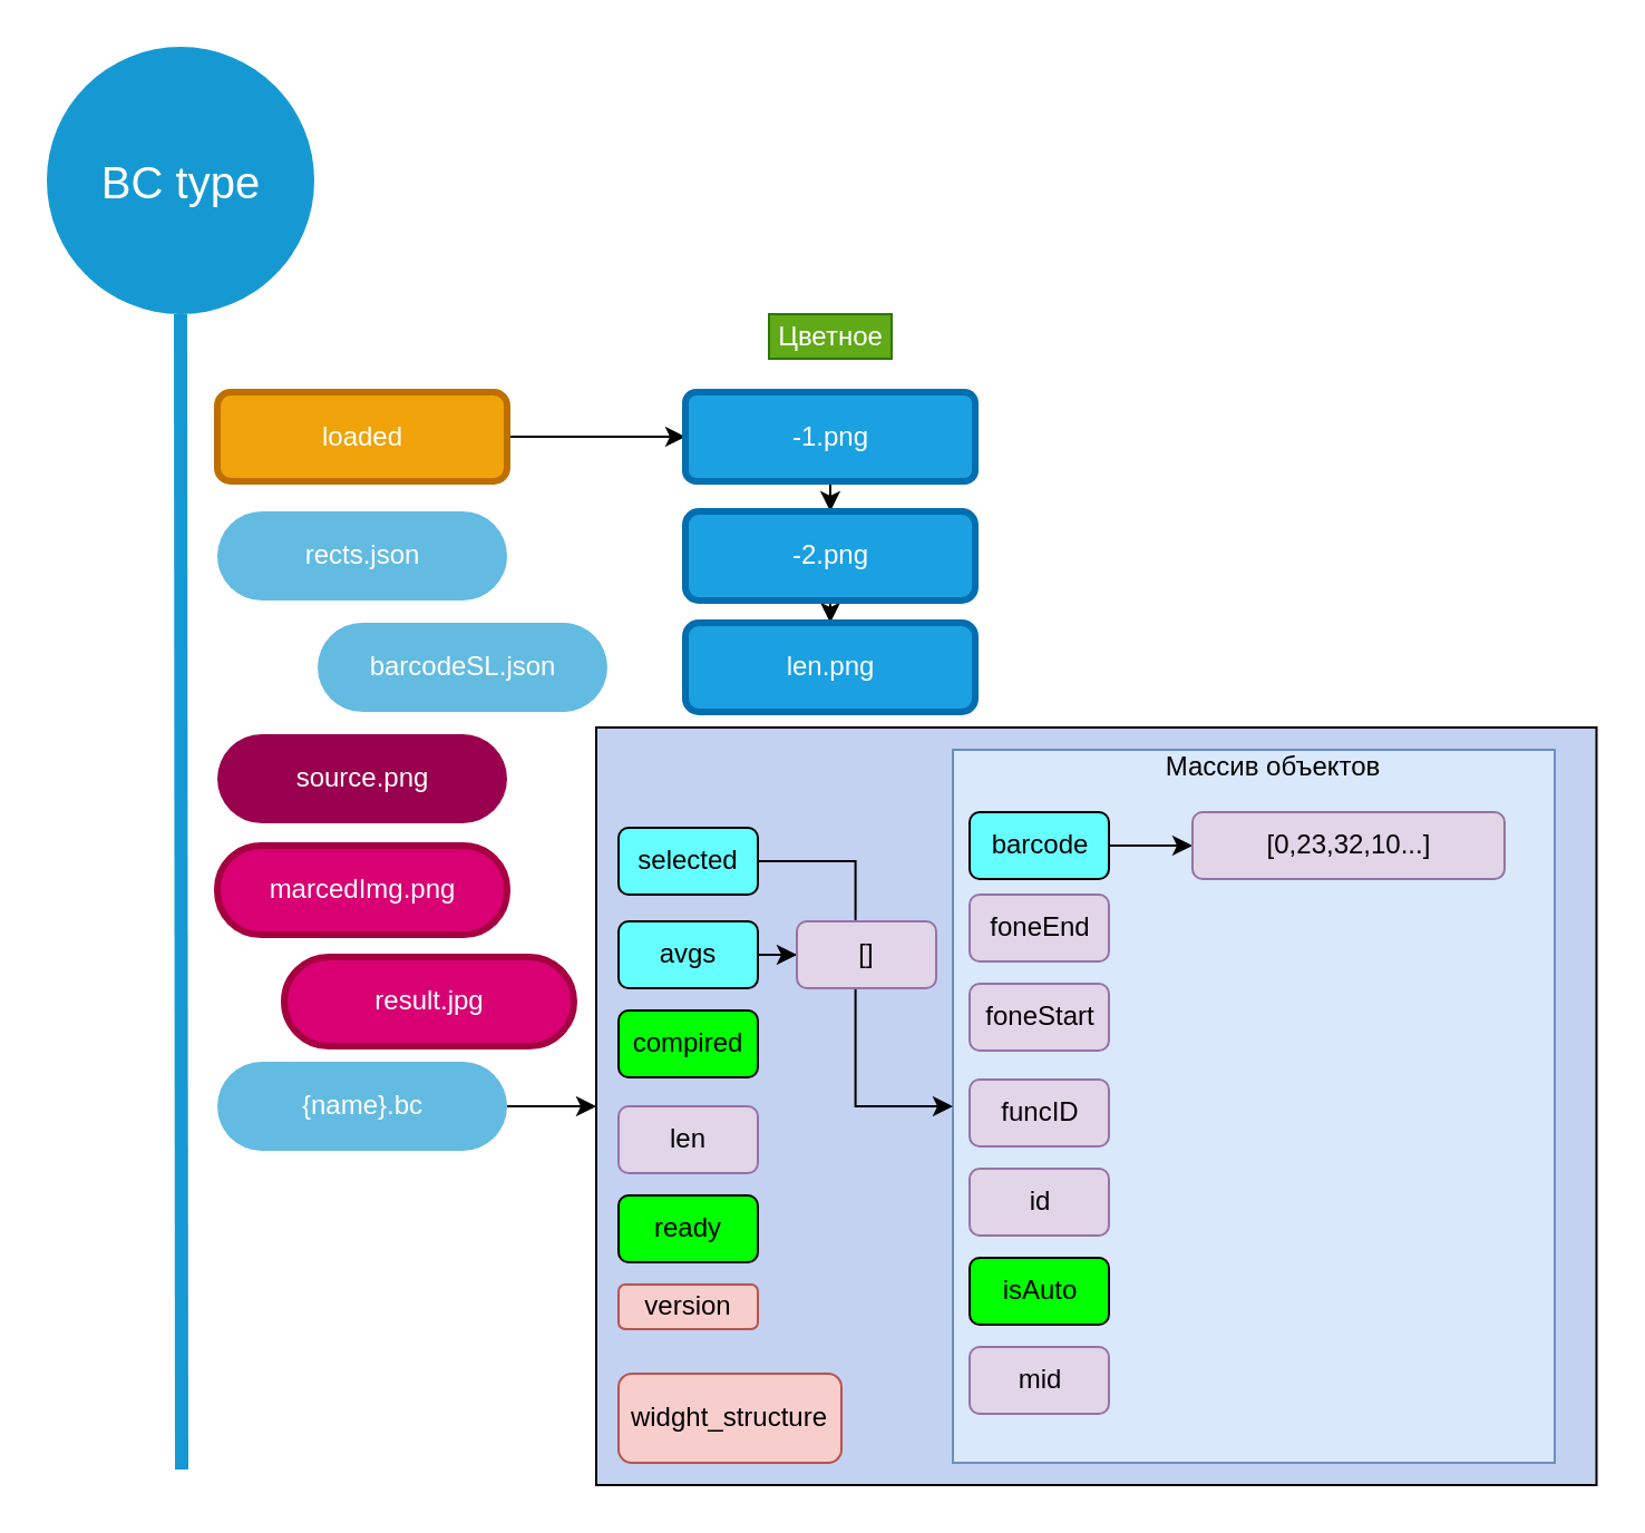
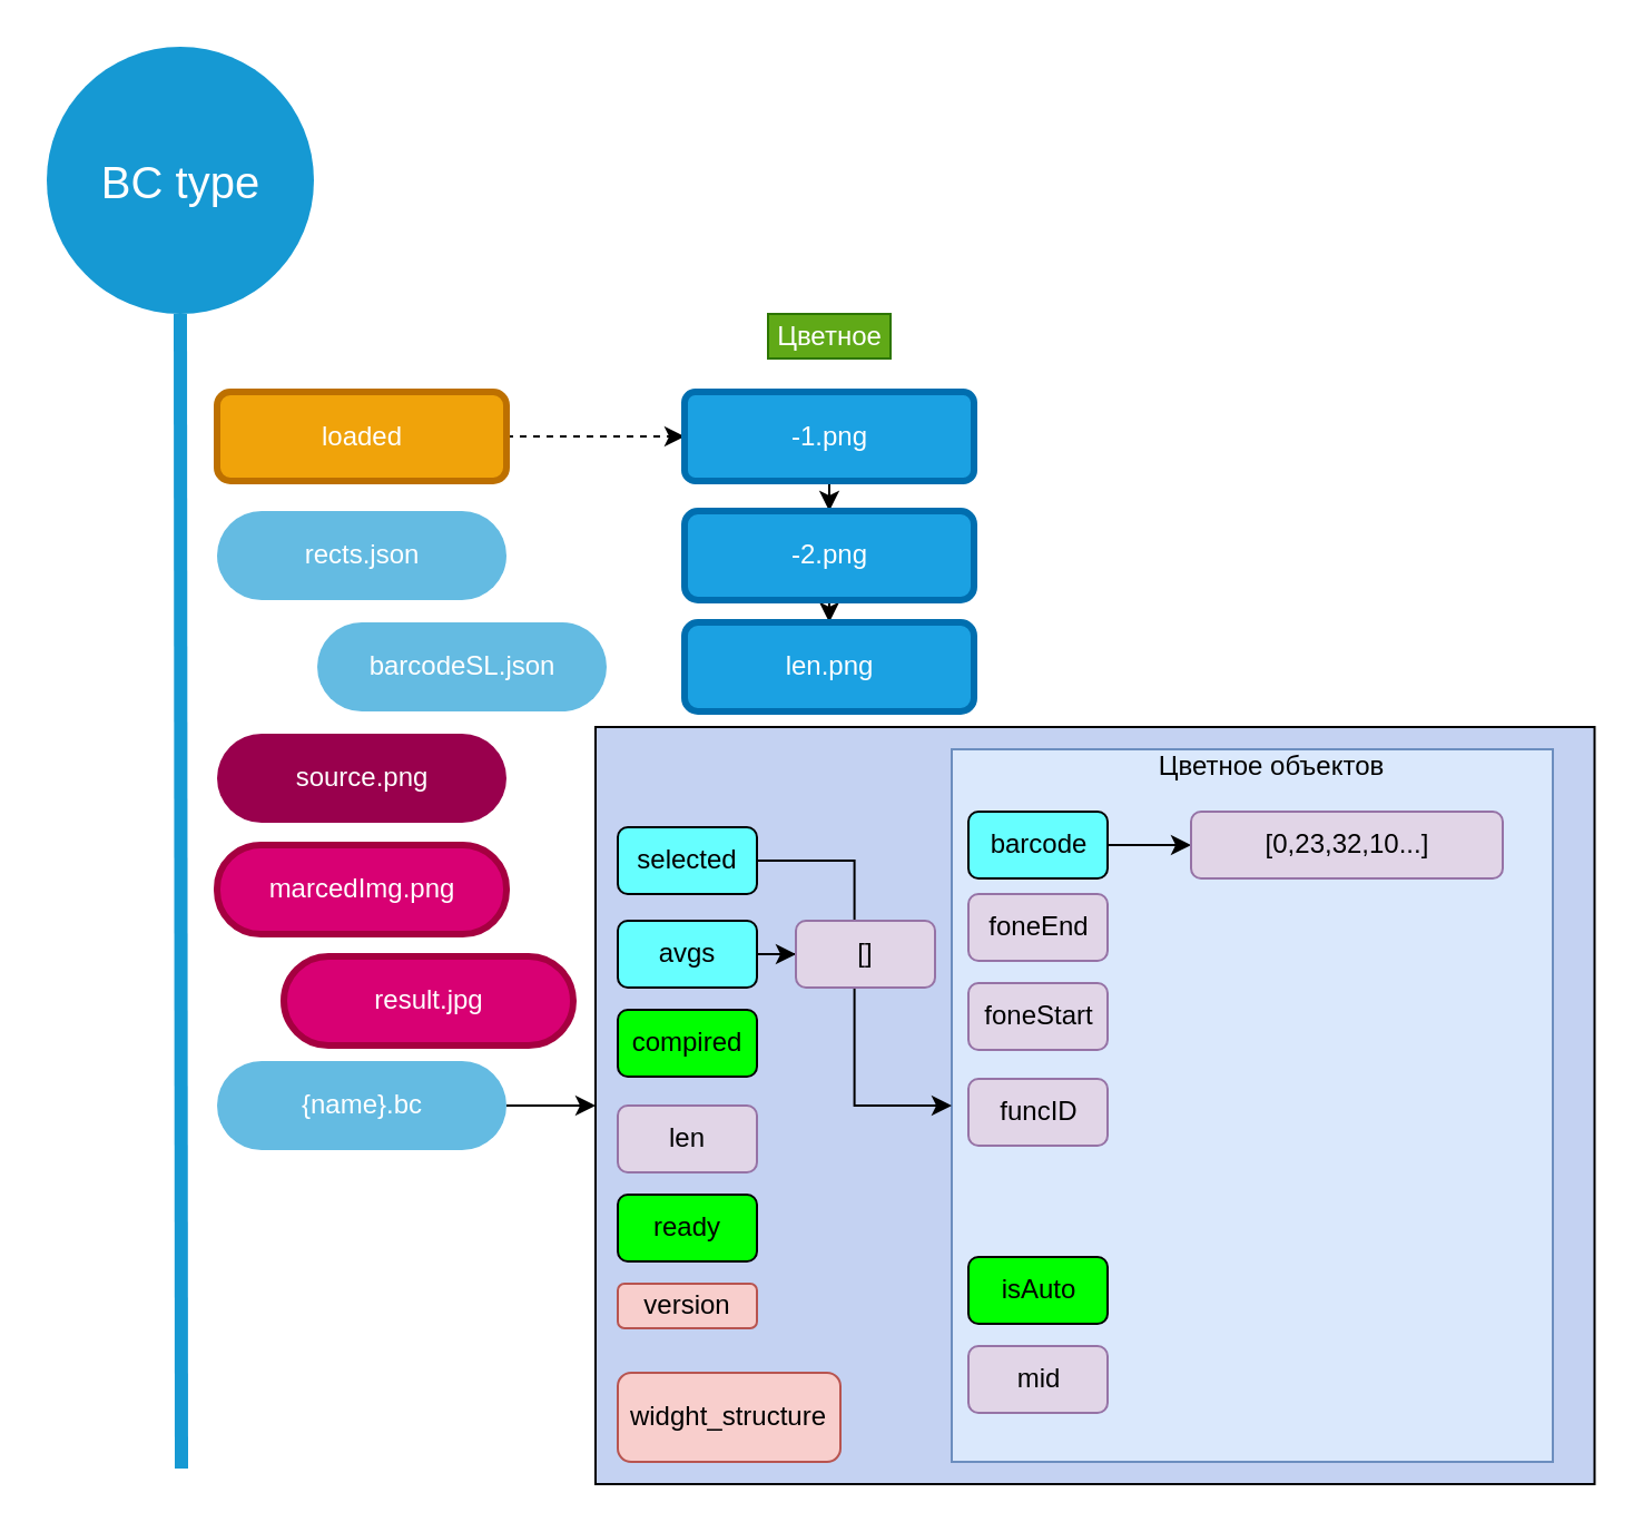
- <mxCell id="6" value="" style="edgeStyle=orthogonalEdgeStyle;rounded=0;orthogonalLoop=1;jettySize=auto;html=1;" parent="1" source="7" target="9" edge="1"><mxGeometry relative="1" as="geometry" /></mxCell>
+ <mxCell id="6" value="" style="edgeStyle=orthogonalEdgeStyle;rounded=0;orthogonalLoop=1;jettySize=auto;html=1;dashed=1;" parent="1" source="7" target="9" edge="1"><mxGeometry relative="1" as="geometry" /></mxCell>
- <mxCell id="40" value="Массив объектов" style="text;html=1;strokeColor=none;fillColor=none;align=center;verticalAlign=middle;whiteSpace=wrap;rounded=0;" parent="1" vertex="1"><mxGeometry x="495" y="334" width="152" height="20" as="geometry" /></mxCell>
+ <mxCell id="40" value="Цветное объектов" style="text;html=1;strokeColor=none;fillColor=none;align=center;verticalAlign=middle;whiteSpace=wrap;rounded=0;" parent="1" vertex="1"><mxGeometry x="495" y="334" width="152" height="20" as="geometry" /></mxCell>
- <mxCell id="35" value="id" style="rounded=1;whiteSpace=wrap;html=1;fillColor=#e1d5e7;strokeColor=#9673a6;" parent="1" vertex="1"><mxGeometry x="434.5" y="524" width="62.5" height="30" as="geometry" /></mxCell>
